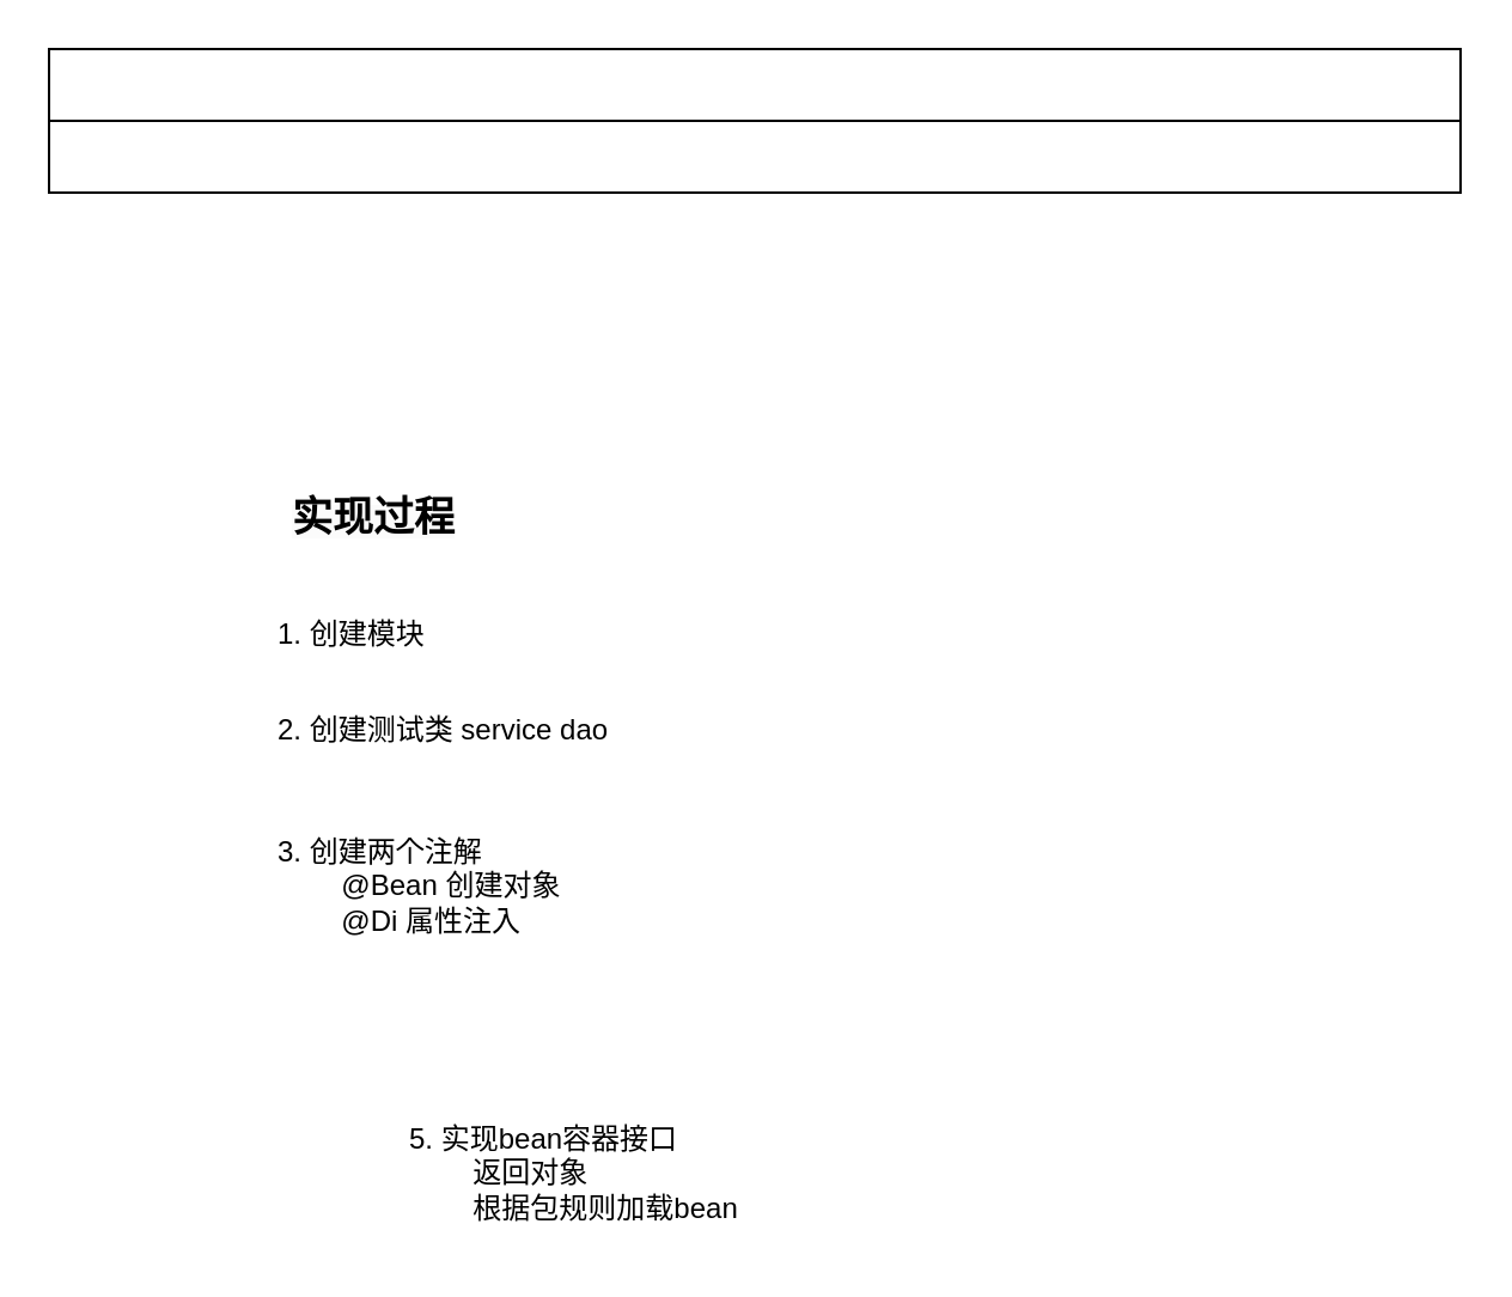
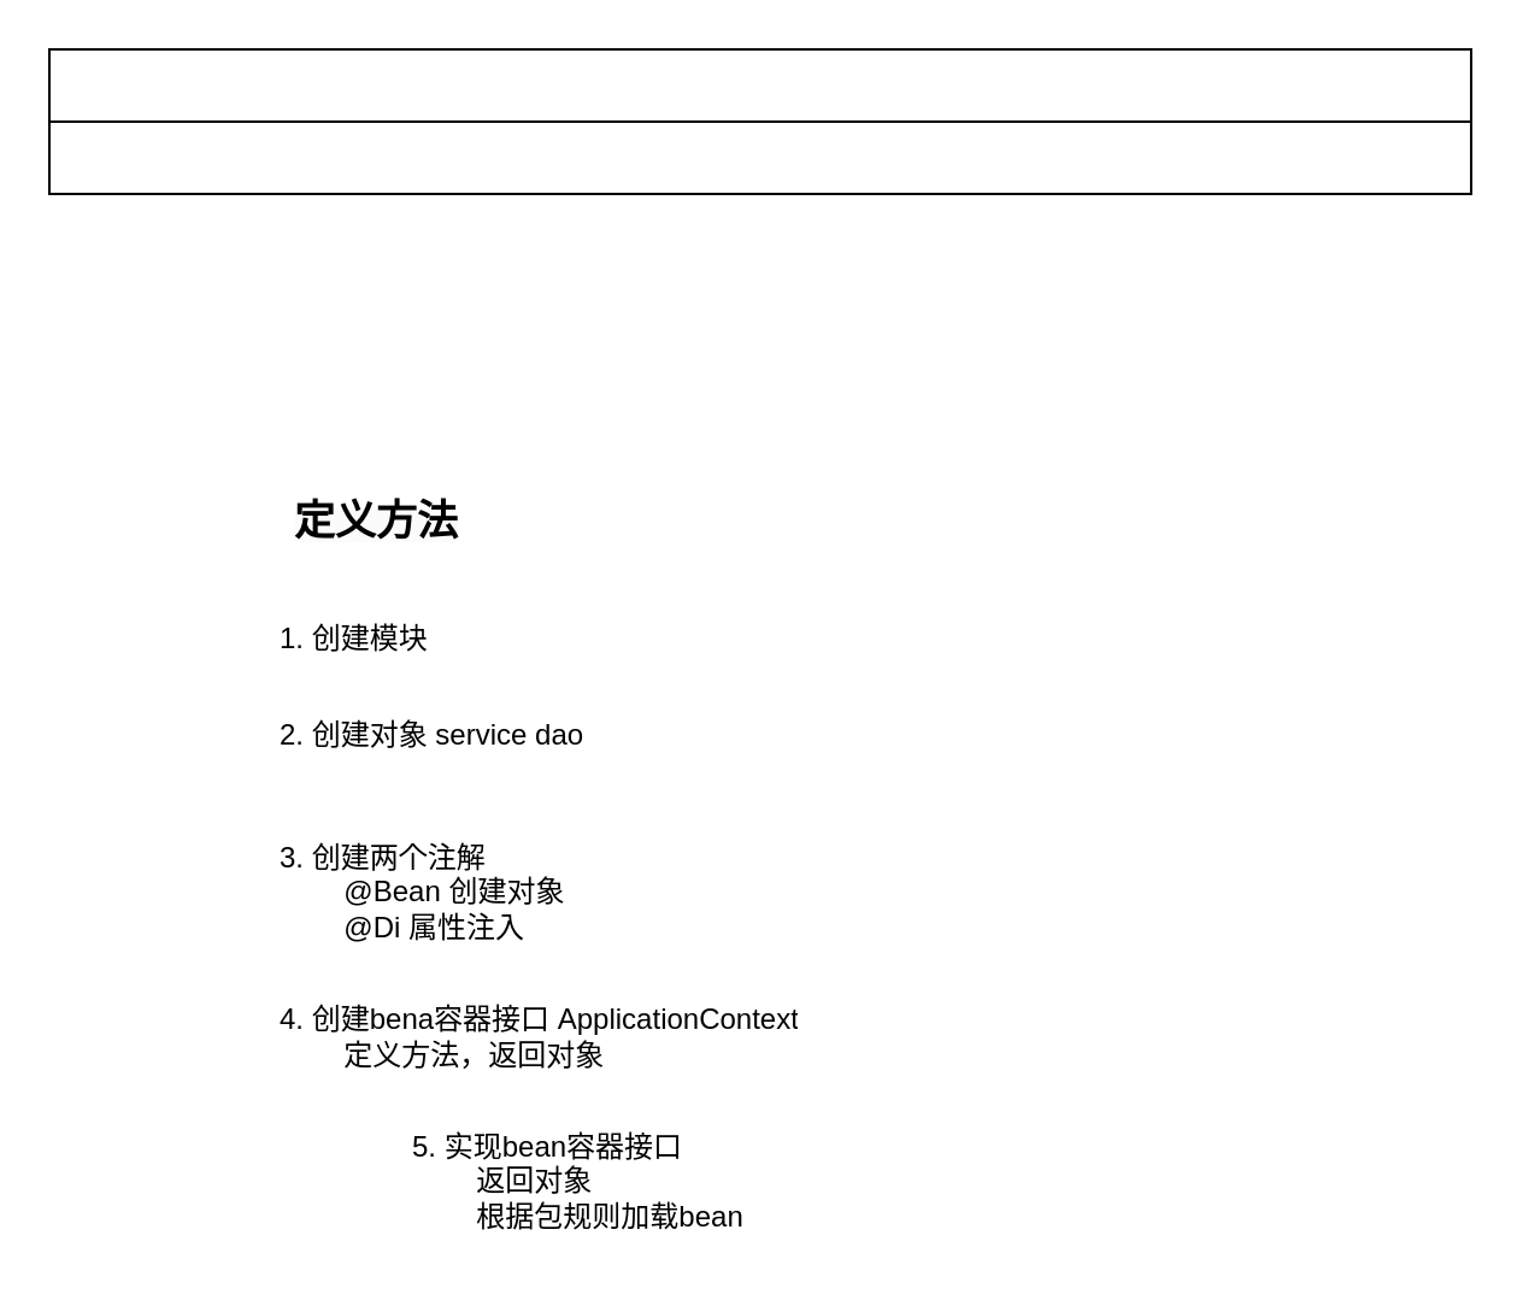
- <mxCell id="3" value="&lt;b style=&quot;forced-color-adjust: none; color: rgb(0, 0, 0); font-family: Helvetica; font-size: 12px; font-style: normal; font-variant-ligatures: normal; font-variant-caps: normal; letter-spacing: normal; orphans: 2; text-align: center; text-indent: 0px; text-transform: none; widows: 2; word-spacing: 0px; -webkit-text-stroke-width: 0px; white-space: nowrap; background-color: rgb(251, 251, 251); text-decoration-thickness: initial; text-decoration-style: initial; text-decoration-color: initial;&quot;&gt;&lt;font style=&quot;forced-color-adjust: none; font-size: 17px;&quot;&gt;实现过程&lt;/font&gt;&lt;/b&gt;" style="text;whiteSpace=wrap;html=1;" vertex="1" parent="1"><mxGeometry x="120" y="200" width="100" height="40" as="geometry" /></mxCell>
+ <mxCell id="3" value="&lt;b style=&quot;forced-color-adjust: none; color: rgb(0, 0, 0); font-family: Helvetica; font-size: 12px; font-style: normal; font-variant-ligatures: normal; font-variant-caps: normal; letter-spacing: normal; orphans: 2; text-align: center; text-indent: 0px; text-transform: none; widows: 2; word-spacing: 0px; -webkit-text-stroke-width: 0px; white-space: nowrap; background-color: rgb(251, 251, 251); text-decoration-thickness: initial; text-decoration-style: initial; text-decoration-color: initial;&quot;&gt;&lt;font style=&quot;forced-color-adjust: none; font-size: 17px;&quot;&gt;定义方法&lt;/font&gt;&lt;/b&gt;" style="text;whiteSpace=wrap;html=1;" vertex="1" parent="1"><mxGeometry x="120" y="200" width="100" height="40" as="geometry" /></mxCell>
- <mxCell id="5" value="2. 创建测试类 service dao" style="text;strokeColor=none;fillColor=none;align=left;verticalAlign=middle;spacingLeft=4;spacingRight=4;overflow=hidden;points=[[0,0.5],[1,0.5]];portConstraint=eastwest;rotatable=0;whiteSpace=wrap;html=1;" vertex="1" parent="1"><mxGeometry x="110" y="290" width="190" height="30" as="geometry" /></mxCell>
+ <mxCell id="5" value="2. 创建对象 service dao" style="text;strokeColor=none;fillColor=none;align=left;verticalAlign=middle;spacingLeft=4;spacingRight=4;overflow=hidden;points=[[0,0.5],[1,0.5]];portConstraint=eastwest;rotatable=0;whiteSpace=wrap;html=1;" vertex="1" parent="1"><mxGeometry x="110" y="290" width="190" height="30" as="geometry" /></mxCell>
+ <mxCell id="7" value="4. 创建bena容器接口 ApplicationContext&lt;br&gt;&lt;span style=&quot;white-space: pre;&quot;&gt;&#09;&lt;/span&gt;定义方法，返回对象" style="text;strokeColor=none;fillColor=none;align=left;verticalAlign=middle;spacingLeft=4;spacingRight=4;overflow=hidden;points=[[0,0.5],[1,0.5]];portConstraint=eastwest;rotatable=0;whiteSpace=wrap;html=1;" vertex="1" parent="1"><mxGeometry x="110" y="410" width="260" height="40" as="geometry" /></mxCell>
